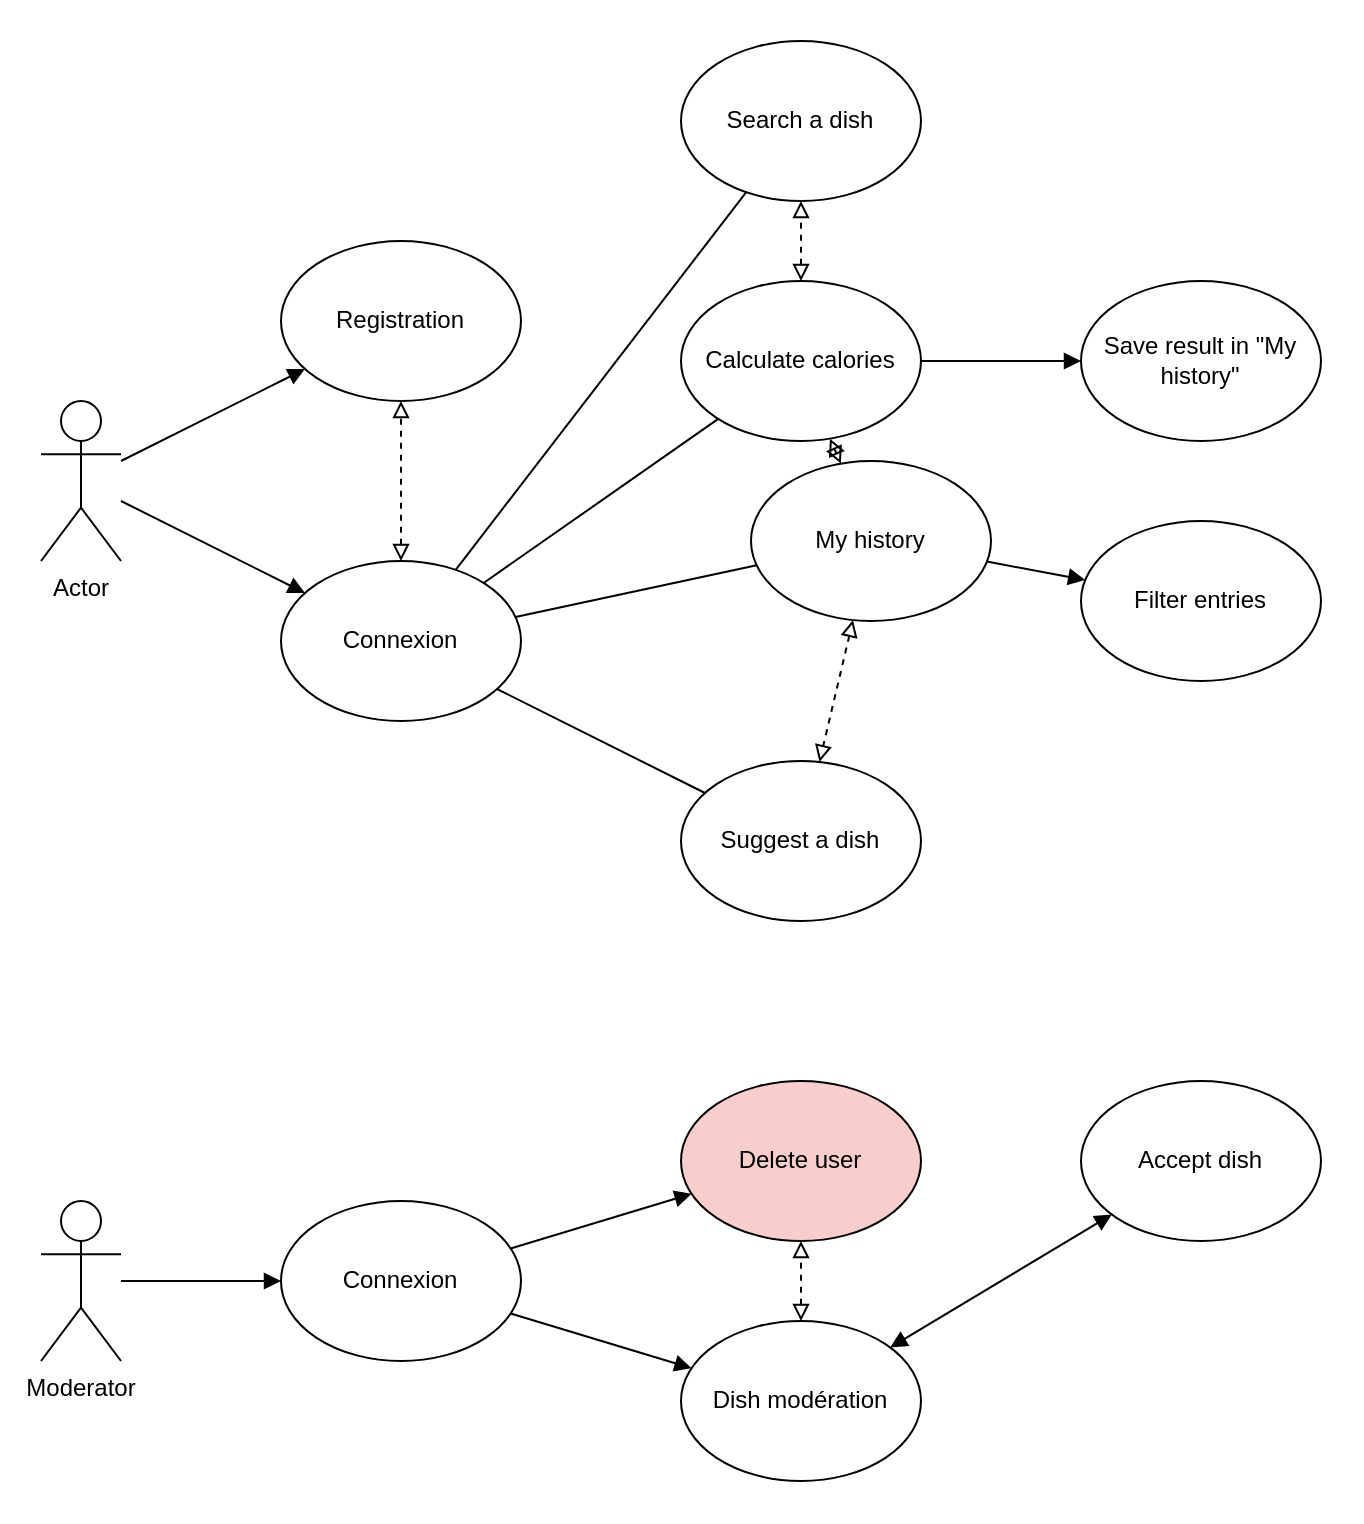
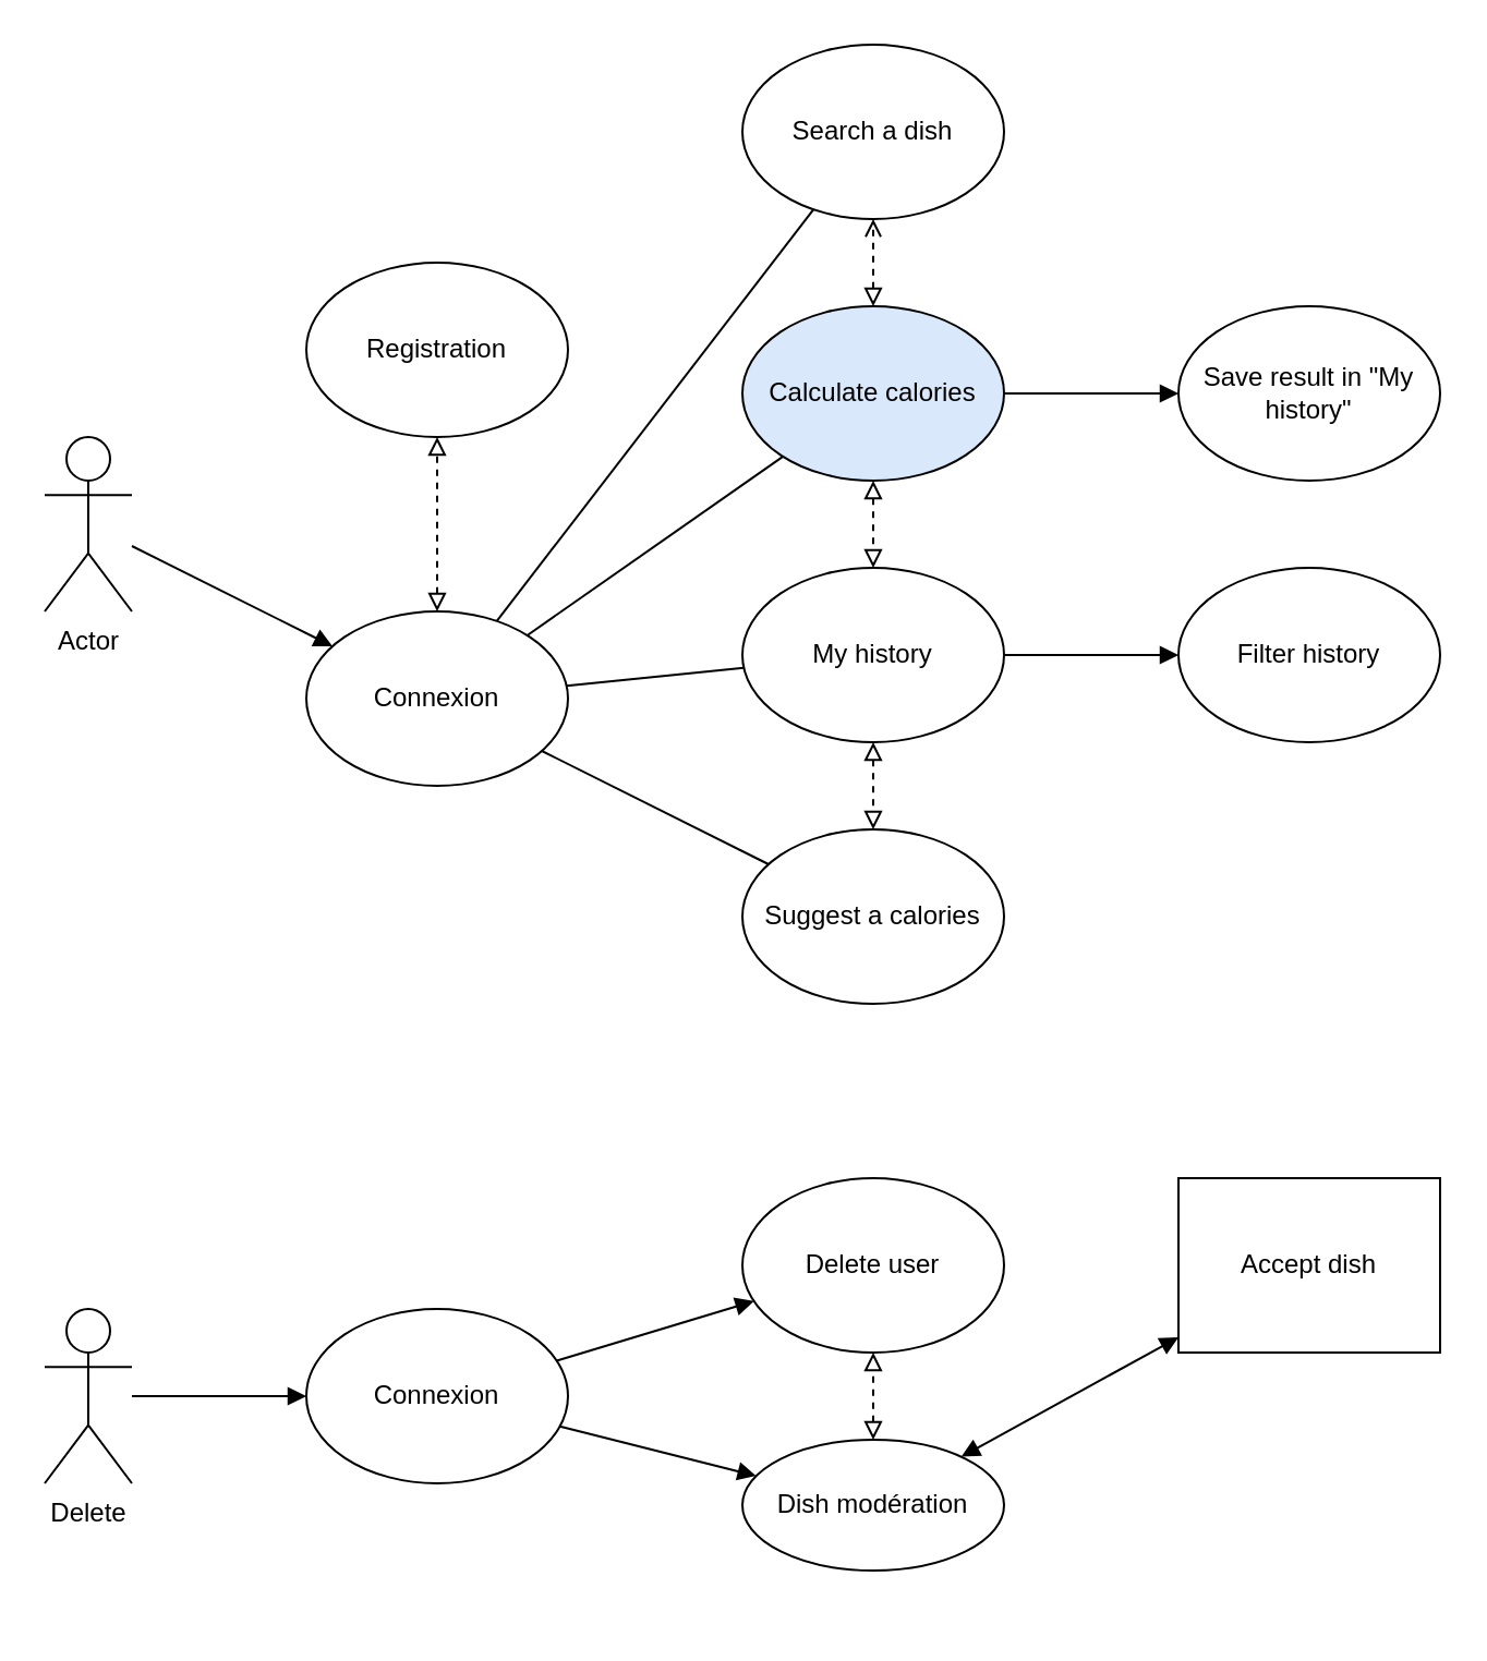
- <mxCell id="21" value="" style="endArrow=block;dashed=1;html=1;endFill=0;startArrow=block;startFill=0;" edge="1" parent="1" source="6" target="5"><mxGeometry width="50" height="50" relative="1" as="geometry"><mxPoint x="10" y="190" as="sourcePoint" /><mxPoint x="10" y="110" as="targetPoint" /></mxGeometry></mxCell>
+ <mxCell id="21" value="" style="endArrow=open;dashed=1;html=1;endFill=0;startArrow=block;startFill=0;" edge="1" parent="1" source="6" target="5"><mxGeometry width="50" height="50" relative="1" as="geometry"><mxPoint x="10" y="190" as="sourcePoint" /><mxPoint x="10" y="110" as="targetPoint" /></mxGeometry></mxCell>
- <mxCell id="6" value="Calculate calories" style="ellipse;whiteSpace=wrap;html=1;" vertex="1" parent="1"><mxGeometry x="340" y="140" width="120" height="80" as="geometry" /></mxCell>
+ <mxCell id="6" value="Calculate calories" style="ellipse;whiteSpace=wrap;html=1;fillColor=#dae8fc;" vertex="1" parent="1"><mxGeometry x="340" y="140" width="120" height="80" as="geometry" /></mxCell>
- <mxCell id="11" value="" style="endArrow=block;html=1;startArrow=none;startFill=0;endFill=1;" edge="1" parent="1" source="2" target="3"><mxGeometry width="50" height="50" relative="1" as="geometry"><mxPoint x="500" y="290" as="sourcePoint" /><mxPoint x="550" y="240" as="targetPoint" /></mxGeometry></mxCell>
- <mxCell id="7" value="My history" style="ellipse;whiteSpace=wrap;html=1;" vertex="1" parent="1"><mxGeometry x="375" y="230" width="120" height="80" as="geometry" /></mxCell>
+ <mxCell id="7" value="My history" style="ellipse;whiteSpace=wrap;html=1;" vertex="1" parent="1"><mxGeometry x="340" y="260" width="120" height="80" as="geometry" /></mxCell>
- <mxCell id="10" value="Filter entries" style="ellipse;whiteSpace=wrap;html=1;" vertex="1" parent="1"><mxGeometry x="540" y="260" width="120" height="80" as="geometry" /></mxCell>
+ <mxCell id="10" value="Filter history" style="ellipse;whiteSpace=wrap;html=1;" vertex="1" parent="1"><mxGeometry x="540" y="260" width="120" height="80" as="geometry" /></mxCell>
- <mxCell id="8" value="Suggest a dish" style="ellipse;whiteSpace=wrap;html=1;" vertex="1" parent="1"><mxGeometry x="340" y="380" width="120" height="80" as="geometry" /></mxCell>
+ <mxCell id="8" value="Suggest a calories" style="ellipse;whiteSpace=wrap;html=1;" vertex="1" parent="1"><mxGeometry x="340" y="380" width="120" height="80" as="geometry" /></mxCell>
- <mxCell id="25" value="Delete user" style="ellipse;whiteSpace=wrap;html=1;fillColor=#f8cecc;" vertex="1" parent="1"><mxGeometry x="340" y="540" width="120" height="80" as="geometry" /></mxCell>
+ <mxCell id="25" value="Delete user" style="ellipse;whiteSpace=wrap;html=1;" vertex="1" parent="1"><mxGeometry x="340" y="540" width="120" height="80" as="geometry" /></mxCell>
- <mxCell id="27" value="Accept dish" style="ellipse;whiteSpace=wrap;html=1;" vertex="1" parent="1"><mxGeometry x="540" y="540" width="120" height="80" as="geometry" /></mxCell>
+ <mxCell id="27" value="Accept dish" style="whiteSpace=wrap;html=1;rounded=0;" vertex="1" parent="1"><mxGeometry x="540" y="540" width="120" height="80" as="geometry" /></mxCell>
- <mxCell id="19" value="Moderator" style="shape=umlActor;verticalLabelPosition=bottom;labelBackgroundColor=#ffffff;verticalAlign=top;html=1;outlineConnect=0;" vertex="1" parent="1"><mxGeometry x="20" y="600" width="40" height="80" as="geometry" /></mxCell>
+ <mxCell id="19" value="Delete" style="shape=umlActor;verticalLabelPosition=bottom;labelBackgroundColor=#ffffff;verticalAlign=top;html=1;outlineConnect=0;" vertex="1" parent="1"><mxGeometry x="20" y="600" width="40" height="80" as="geometry" /></mxCell>
- <mxCell id="26" value="Dish modération" style="ellipse;whiteSpace=wrap;html=1;" vertex="1" parent="1"><mxGeometry x="340" y="660" width="120" height="80" as="geometry" /></mxCell>
+ <mxCell id="26" value="Dish modération" style="ellipse;whiteSpace=wrap;html=1;" vertex="1" parent="1"><mxGeometry x="340" y="660" width="120" height="60" as="geometry" /></mxCell>
